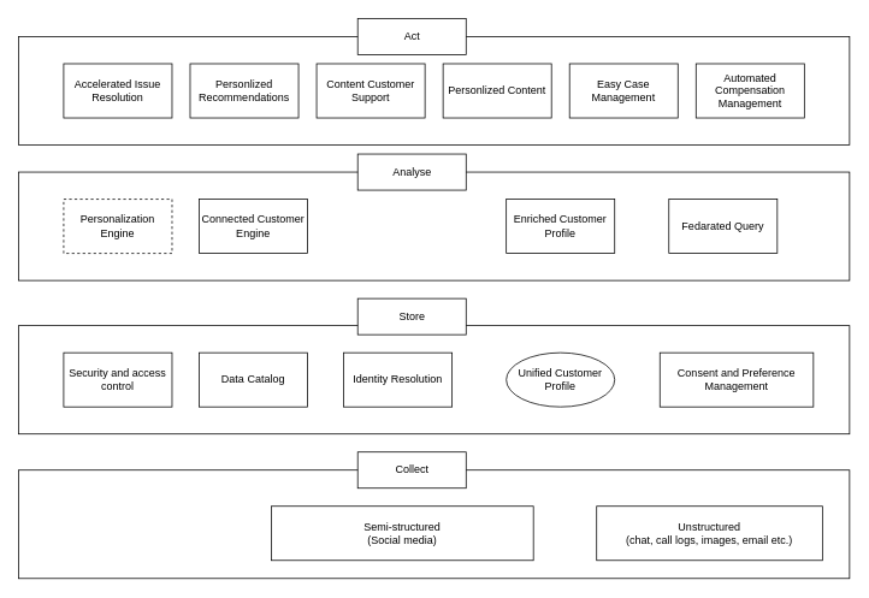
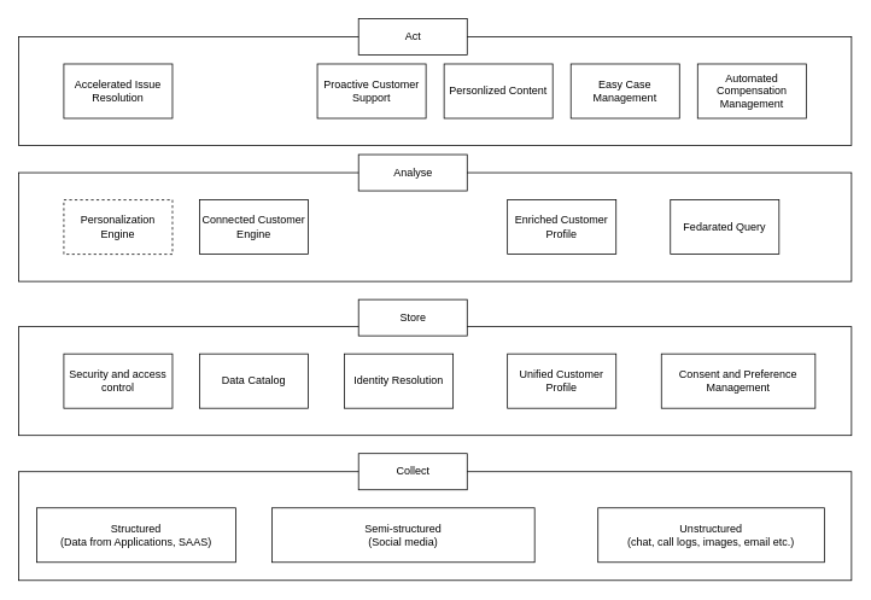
- <mxCell id="20" value="Personlized Recommendations" style="rounded=0;whiteSpace=wrap;html=1;" vertex="1" parent="1"><mxGeometry x="210" y="70" width="120" height="60" as="geometry" /></mxCell>
- <mxCell id="22" value="Content Customer Support" style="rounded=0;whiteSpace=wrap;html=1;" vertex="1" parent="1"><mxGeometry x="350" y="70" width="120" height="60" as="geometry" /></mxCell>
+ <mxCell id="22" value="Proactive Customer Support" style="rounded=0;whiteSpace=wrap;html=1;" vertex="1" parent="1"><mxGeometry x="350" y="70" width="120" height="60" as="geometry" /></mxCell>
- <mxCell id="8" value="Unified Customer Profile" style="ellipse;whiteSpace=wrap;html=1;" vertex="1" parent="1"><mxGeometry x="560" y="390" width="120" height="60" as="geometry" /></mxCell>
+ <mxCell id="8" value="Unified Customer Profile" style="rounded=0;whiteSpace=wrap;html=1;" vertex="1" parent="1"><mxGeometry x="560" y="390" width="120" height="60" as="geometry" /></mxCell>
+ <mxCell id="26" value="Structured&lt;br&gt;(Data from Applications, SAAS)" style="rounded=0;whiteSpace=wrap;html=1;" vertex="1" parent="1"><mxGeometry x="40" y="560" width="220" height="60" as="geometry" /></mxCell>
